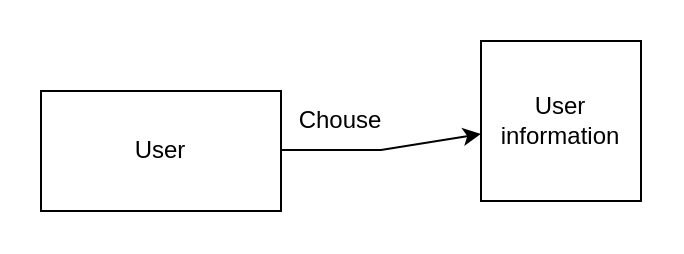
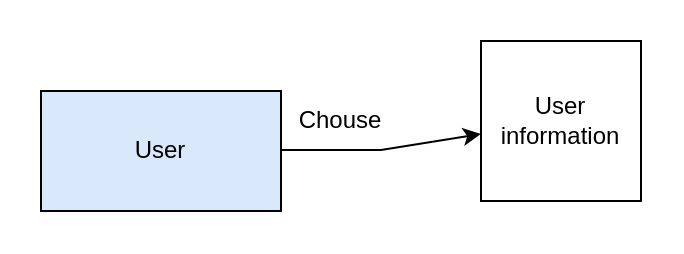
- <mxCell id="2" value="User" style="rounded=0;whiteSpace=wrap;html=1;" vertex="1" parent="1"><mxGeometry x="20" y="45" width="120" height="60" as="geometry" /></mxCell>
+ <mxCell id="2" value="User" style="rounded=0;whiteSpace=wrap;html=1;fillColor=#dae8fc;" vertex="1" parent="1"><mxGeometry x="20" y="45" width="120" height="60" as="geometry" /></mxCell>
